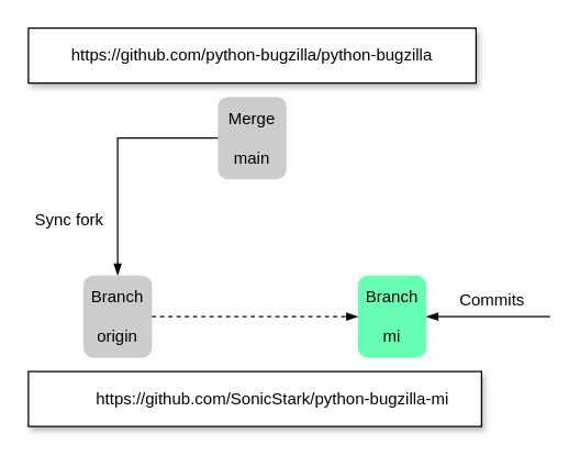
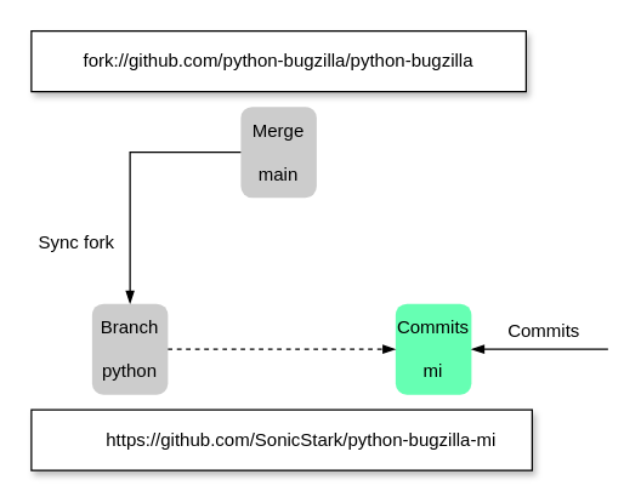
- <mxCell id="3" value="https://github.com/python-bugzilla/python-bugzilla" style="text;html=1;strokeColor=none;fillColor=none;align=center;verticalAlign=middle;whiteSpace=wrap;rounded=0;" vertex="1" parent="1"><mxGeometry x="48" y="25" width="270" height="30" as="geometry" /></mxCell>
+ <mxCell id="3" value="fork://github.com/python-bugzilla/python-bugzilla" style="text;html=1;strokeColor=none;fillColor=none;align=center;verticalAlign=middle;whiteSpace=wrap;rounded=0;" vertex="1" parent="1"><mxGeometry x="48" y="25" width="270" height="30" as="geometry" /></mxCell>
- <mxCell id="12" value="Branch&lt;br&gt;&lt;br&gt;origin" style="text;html=1;strokeColor=none;fillColor=none;align=center;verticalAlign=middle;whiteSpace=wrap;rounded=0;" vertex="1" parent="1"><mxGeometry x="60" y="207.5" width="50" height="45" as="geometry" /></mxCell>
+ <mxCell id="12" value="Branch&lt;br&gt;&lt;br&gt;python" style="text;html=1;strokeColor=none;fillColor=none;align=center;verticalAlign=middle;whiteSpace=wrap;rounded=0;" vertex="1" parent="1"><mxGeometry x="60" y="207.5" width="50" height="45" as="geometry" /></mxCell>
- <mxCell id="13" value="Branch&lt;br&gt;&lt;br&gt;mi" style="text;html=1;strokeColor=none;fillColor=none;align=center;verticalAlign=middle;whiteSpace=wrap;rounded=0;" vertex="1" parent="1"><mxGeometry x="260" y="207.5" width="50" height="45" as="geometry" /></mxCell>
+ <mxCell id="13" value="Commits&lt;br&gt;&lt;br&gt;mi" style="text;html=1;strokeColor=none;fillColor=none;align=center;verticalAlign=middle;whiteSpace=wrap;rounded=0;" vertex="1" parent="1"><mxGeometry x="260" y="207.5" width="50" height="45" as="geometry" /></mxCell>
